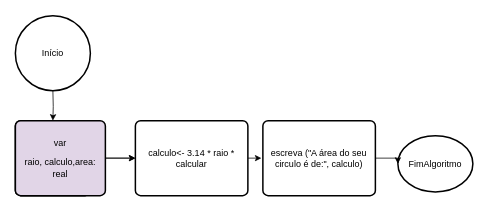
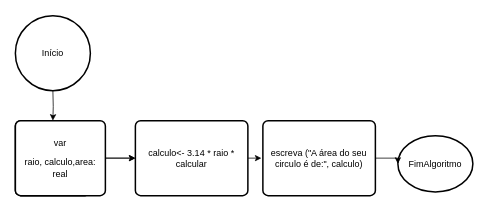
- <mxCell id="10" value="&lt;p class=&quot;MsoNormal&quot;&gt;var&lt;/p&gt;&lt;p class=&quot;MsoNormal&quot;&gt;&lt;span style=&quot;background-color: initial;&quot;&gt;raio, calculo,area: real&lt;/span&gt;&lt;/p&gt;" style="rounded=1;whiteSpace=wrap;html=1;absoluteArcSize=1;arcSize=14;strokeWidth=2;fillColor=#e1d5e7;" vertex="1" parent="1"><mxGeometry x="20" y="160" width="120" height="100" as="geometry" /></mxCell>
+ <mxCell id="10" value="&lt;p class=&quot;MsoNormal&quot;&gt;var&lt;/p&gt;&lt;p class=&quot;MsoNormal&quot;&gt;&lt;span style=&quot;background-color: initial;&quot;&gt;raio, calculo,area: real&lt;/span&gt;&lt;/p&gt;" style="rounded=1;whiteSpace=wrap;html=1;absoluteArcSize=1;arcSize=14;strokeWidth=2;" vertex="1" parent="1"><mxGeometry x="20" y="160" width="120" height="100" as="geometry" /></mxCell>
